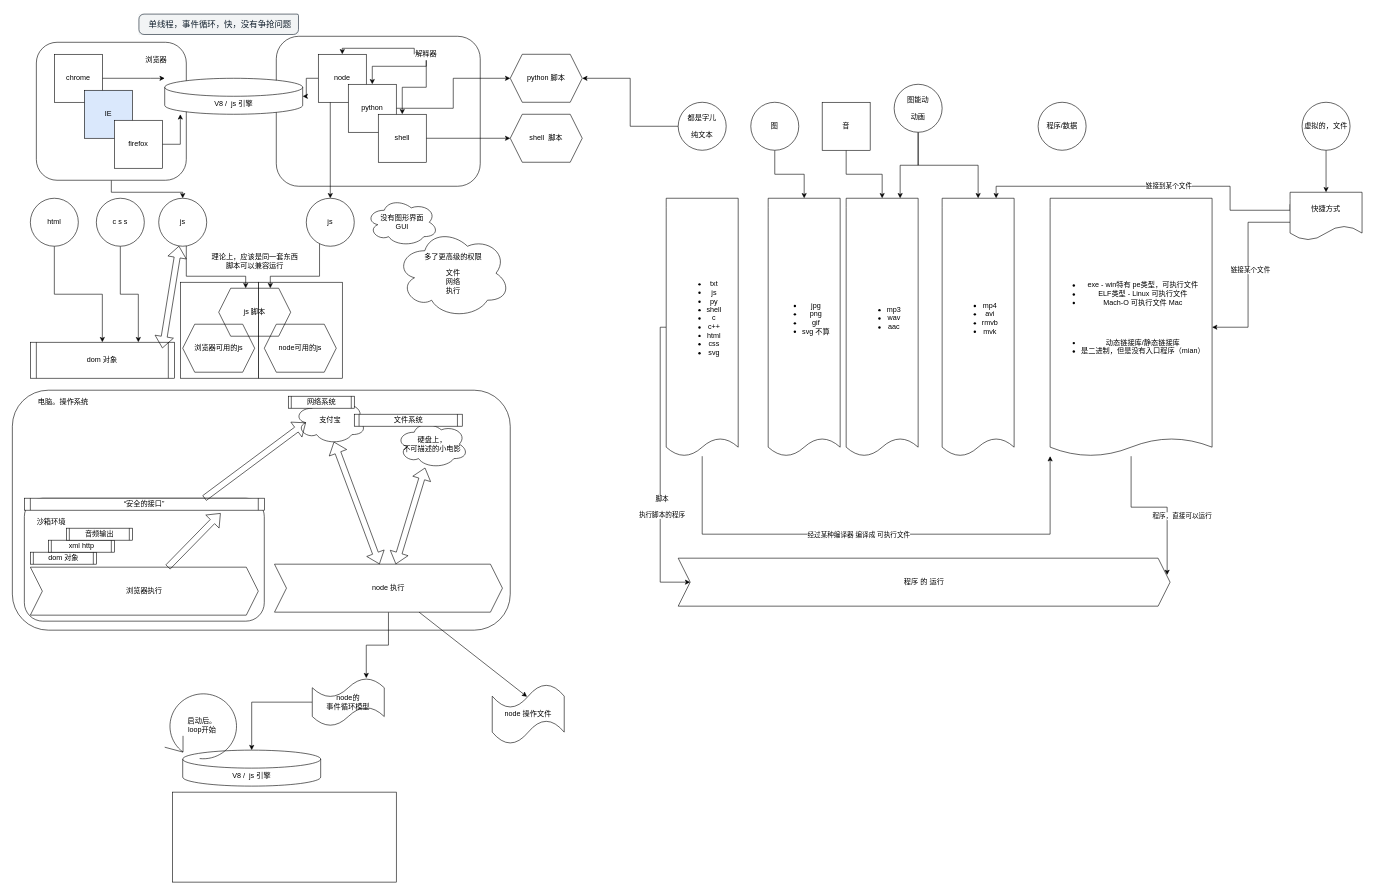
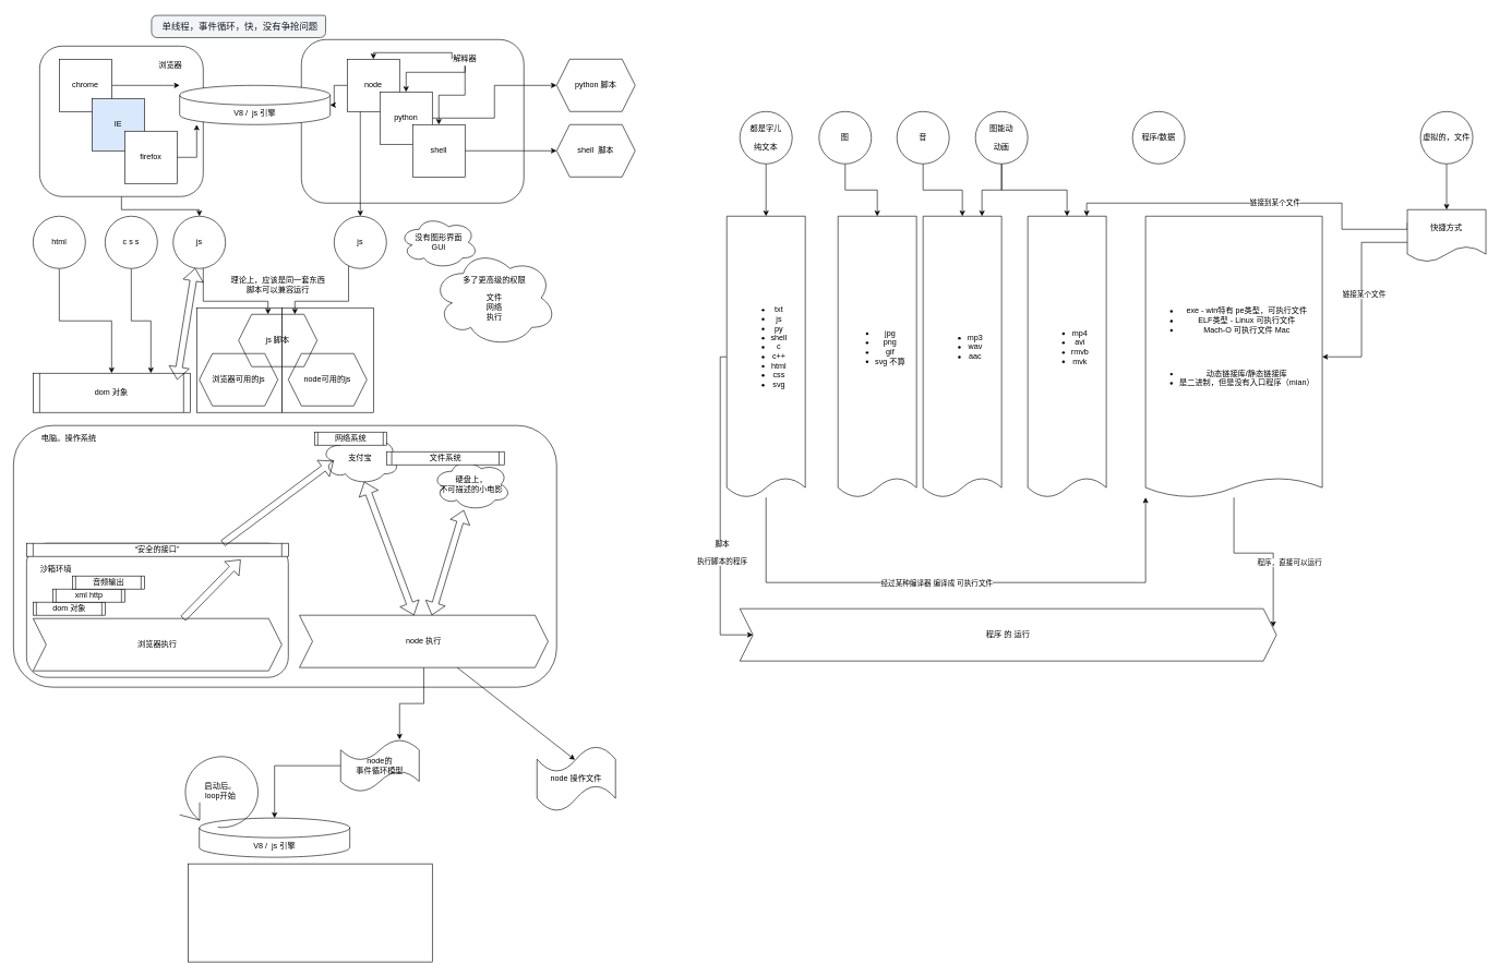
- <mxCell id="32" style="edgeStyle=orthogonalEdgeStyle;rounded=0;orthogonalLoop=1;jettySize=auto;html=1;" parent="1" source="33" target="31" edge="1"><mxGeometry relative="1" as="geometry"><mxPoint x="1150" y="310" as="targetPoint" /></mxGeometry></mxCell>
+ <mxCell id="32" style="edgeStyle=orthogonalEdgeStyle;rounded=0;orthogonalLoop=1;jettySize=auto;html=1;entryX=0.5;entryY=0;entryDx=0;entryDy=0;" parent="1" source="33" target="46" edge="1"><mxGeometry relative="1" as="geometry"><mxPoint x="1150" y="310" as="targetPoint" /></mxGeometry></mxCell>
- <mxCell id="40" value="图能动&lt;br&gt;&lt;br&gt;动画" style="ellipse;whiteSpace=wrap;html=1;aspect=fixed;" parent="1" vertex="1"><mxGeometry x="1490" y="140" width="80" height="80" as="geometry" /></mxCell>
+ <mxCell id="40" value="图能动&lt;br&gt;&lt;br&gt;动画" style="ellipse;whiteSpace=wrap;html=1;aspect=fixed;" parent="1" vertex="1"><mxGeometry x="1490" y="170" width="80" height="80" as="geometry" /></mxCell>
- <mxCell id="37" value="音" style="whiteSpace=wrap;html=1;aspect=fixed;rounded=0;" parent="1" vertex="1"><mxGeometry x="1370" y="170" width="80" height="80" as="geometry" /></mxCell>
+ <mxCell id="37" value="音" style="ellipse;whiteSpace=wrap;html=1;aspect=fixed;" parent="1" vertex="1"><mxGeometry x="1370" y="170" width="80" height="80" as="geometry" /></mxCell>
